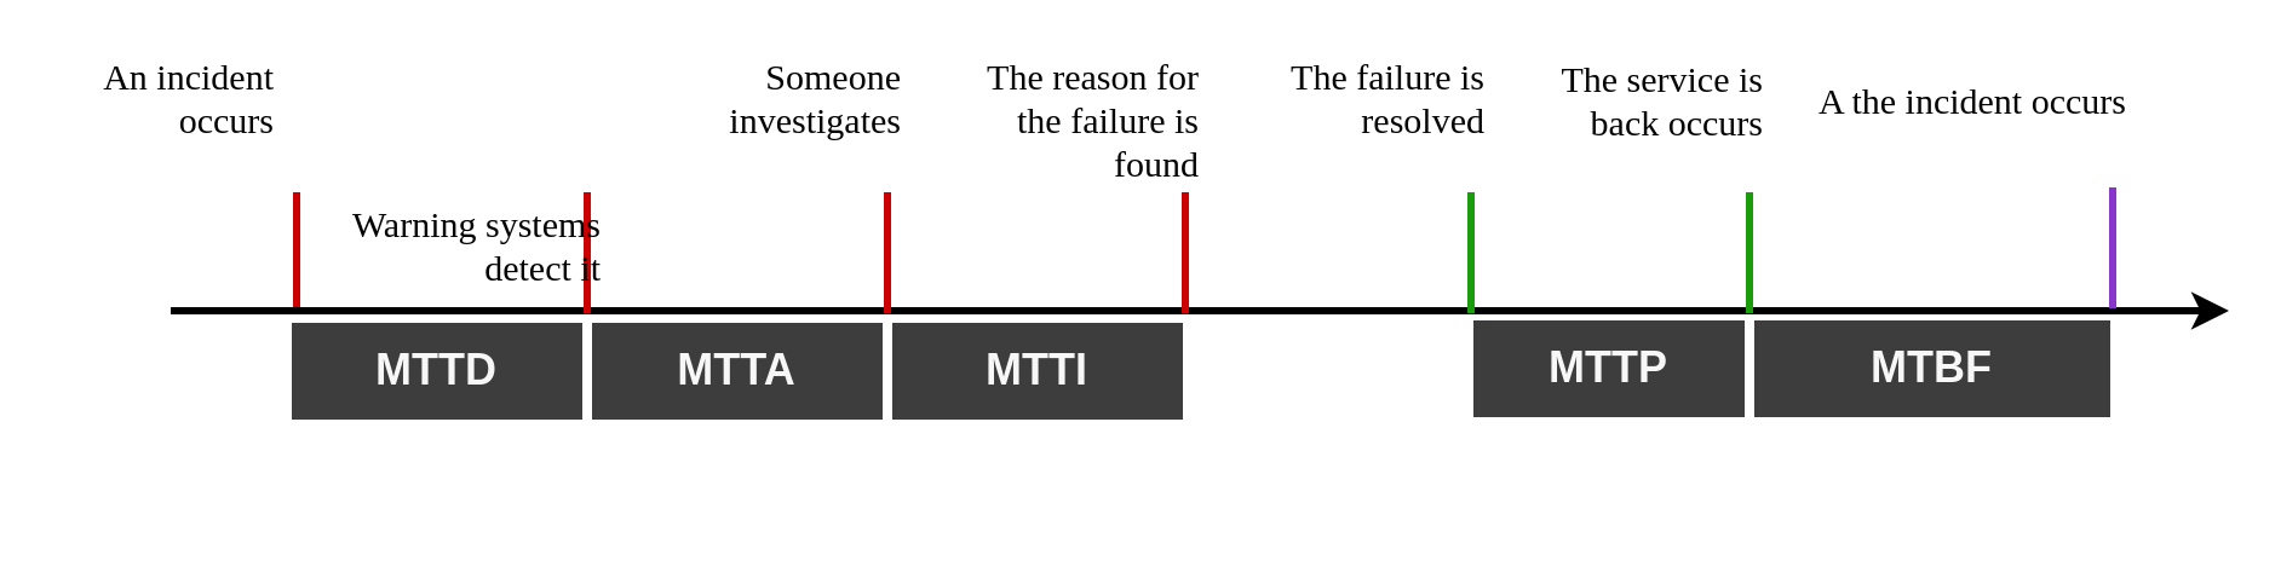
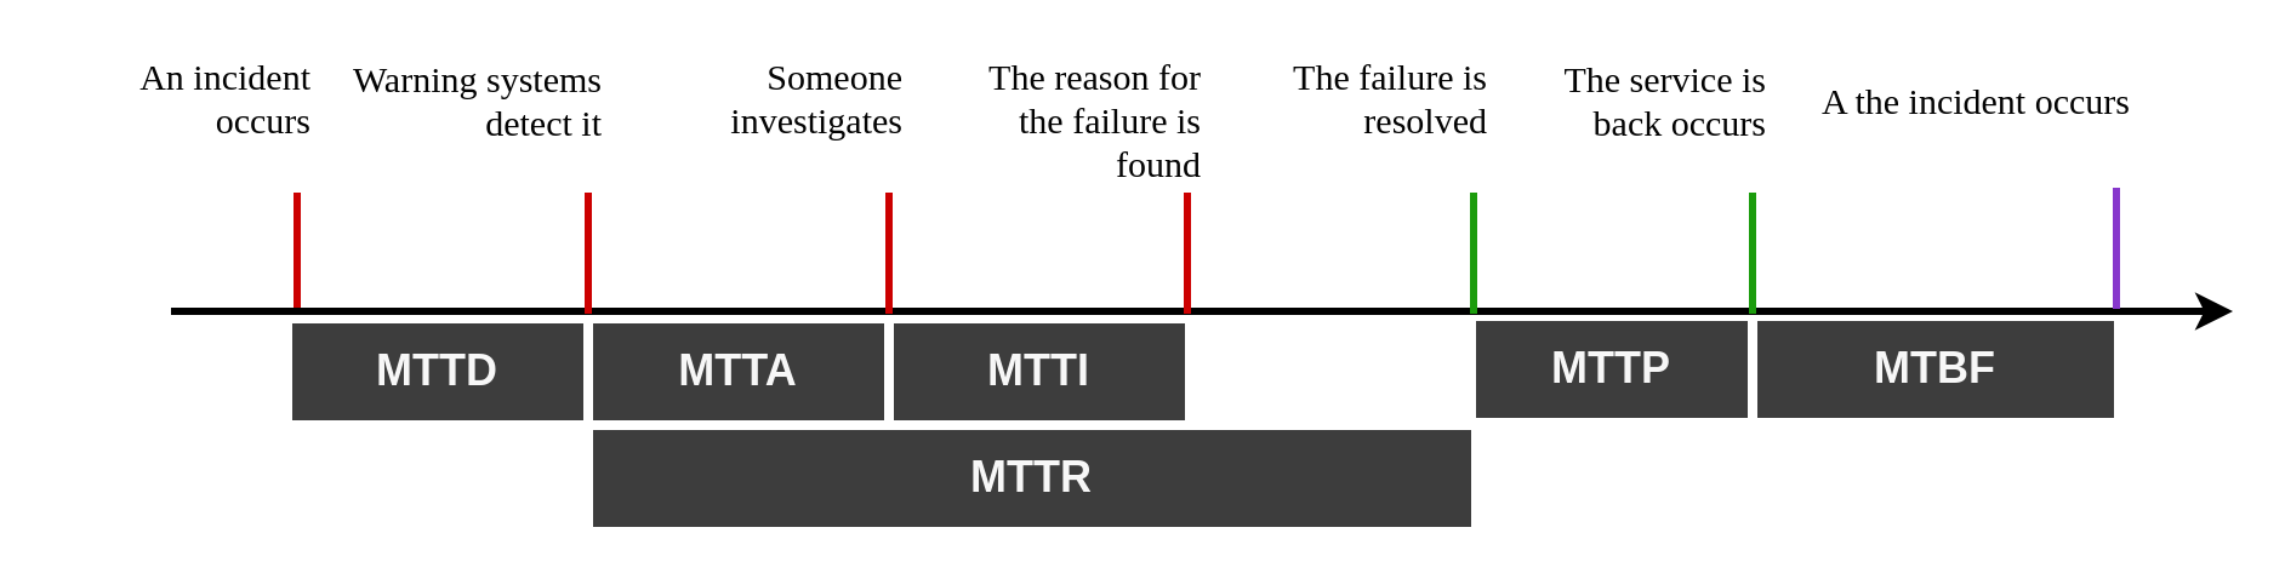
- <mxCell id="4" value="&lt;font color=&quot;#030303&quot;&gt;An incident occurs&lt;/font&gt;" style="text;html=1;strokeColor=none;fillColor=none;align=right;verticalAlign=middle;whiteSpace=wrap;rounded=0;fontSize=15;fontColor=#F7F7F7;fontFamily=Tahoma;" parent="1" vertex="1"><mxGeometry x="5" y="20" width="110" height="40" as="geometry" /></mxCell>
+ <mxCell id="4" value="&lt;font color=&quot;#030303&quot;&gt;An incident occurs&lt;/font&gt;" style="text;html=1;strokeColor=none;fillColor=none;align=right;verticalAlign=middle;whiteSpace=wrap;rounded=0;fontSize=15;fontColor=#F7F7F7;fontFamily=Tahoma;" parent="1" vertex="1"><mxGeometry x="20" y="20" width="110" height="40" as="geometry" /></mxCell>
- <mxCell id="6" value="&lt;font color=&quot;#030303&quot;&gt;Warning systems detect it&lt;/font&gt;" style="text;html=1;strokeColor=none;fillColor=none;align=right;verticalAlign=middle;whiteSpace=wrap;rounded=0;fontSize=15;fontColor=#F7F7F7;fontFamily=Tahoma;" parent="1" vertex="1"><mxGeometry x="130" y="81" width="120" height="40" as="geometry" /></mxCell>
+ <mxCell id="6" value="&lt;font color=&quot;#030303&quot;&gt;Warning systems detect it&lt;/font&gt;" style="text;html=1;strokeColor=none;fillColor=none;align=right;verticalAlign=middle;whiteSpace=wrap;rounded=0;fontSize=15;fontColor=#F7F7F7;fontFamily=Tahoma;" parent="1" vertex="1"><mxGeometry x="130" y="21" width="120" height="40" as="geometry" /></mxCell>
+ <mxCell id="17" value="&lt;font style=&quot;font-size: 18px;&quot;&gt;&lt;b&gt;MTTR&lt;/b&gt;&lt;/font&gt;" style="rounded=0;whiteSpace=wrap;html=1;strokeColor=none;fillColor=#3D3D3D;fontColor=#F7F7F7;" parent="1" vertex="1"><mxGeometry x="244" y="177" width="362" height="40" as="geometry" /></mxCell>
